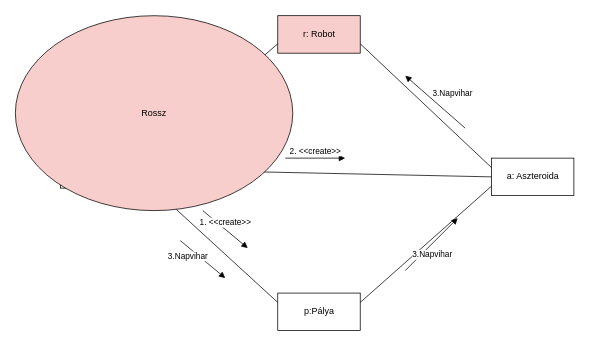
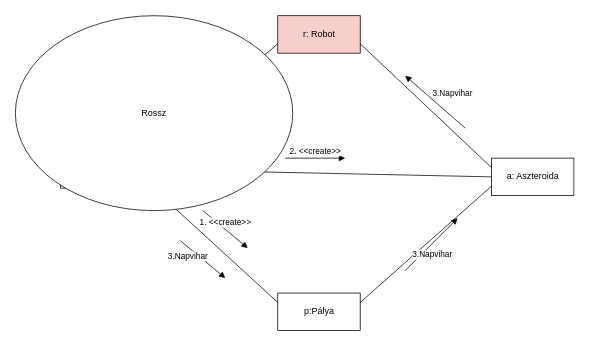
- <mxCell id="17" value="Rossz" style="ellipse;whiteSpace=wrap;html=1;fillColor=#f8cecc;" vertex="1" parent="1"><mxGeometry x="20" y="20" width="370" height="260" as="geometry" /></mxCell>
+ <mxCell id="17" value="Rossz" style="ellipse;whiteSpace=wrap;html=1;" vertex="1" parent="1"><mxGeometry x="20" y="20" width="370" height="260" as="geometry" /></mxCell>
